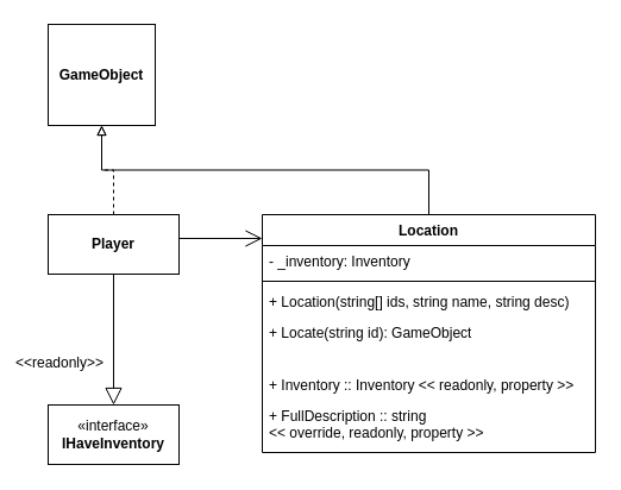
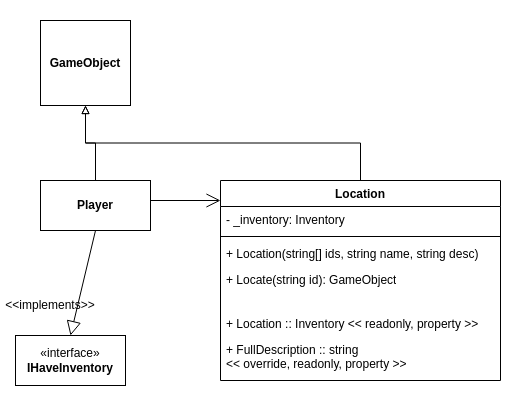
- <mxCell id="9" style="edgeStyle=orthogonalEdgeStyle;rounded=0;orthogonalLoop=1;jettySize=auto;html=1;exitX=0.5;exitY=0;exitDx=0;exitDy=0;entryX=0.5;entryY=1;entryDx=0;entryDy=0;endArrow=block;endFill=0;dashed=1;" edge="1" parent="1" source="10" target="11"><mxGeometry relative="1" as="geometry" /></mxCell>
+ <mxCell id="9" style="edgeStyle=orthogonalEdgeStyle;rounded=0;orthogonalLoop=1;jettySize=auto;html=1;exitX=0.5;exitY=0;exitDx=0;exitDy=0;entryX=0.5;entryY=1;entryDx=0;entryDy=0;endArrow=block;endFill=0;" edge="1" parent="1" source="10" target="11"><mxGeometry relative="1" as="geometry" /></mxCell>
- <mxCell id="15" value="&amp;lt;&amp;lt;readonly&amp;gt;&amp;gt;" style="text;html=1;strokeColor=none;fillColor=none;align=center;verticalAlign=middle;whiteSpace=wrap;rounded=0;" vertex="1" parent="1"><mxGeometry x="20" y="290" width="60" height="30" as="geometry" /></mxCell>
+ <mxCell id="15" value="&amp;lt;&amp;lt;implements&amp;gt;&amp;gt;" style="text;html=1;strokeColor=none;fillColor=none;align=center;verticalAlign=middle;whiteSpace=wrap;rounded=0;" vertex="1" parent="1"><mxGeometry x="20" y="290" width="60" height="30" as="geometry" /></mxCell>
- <mxCell id="7" value="+ Inventory :: Inventory &amp;lt;&amp;lt; readonly, property &amp;gt;&amp;gt;" style="text;strokeColor=none;fillColor=none;align=left;verticalAlign=top;spacingLeft=4;spacingRight=4;overflow=hidden;rotatable=0;points=[[0,0.5],[1,0.5]];portConstraint=eastwest;whiteSpace=wrap;html=1;" vertex="1" parent="2"><mxGeometry y="130" width="280" height="26" as="geometry" /></mxCell>
+ <mxCell id="7" value="+ Location :: Inventory &amp;lt;&amp;lt; readonly, property &amp;gt;&amp;gt;" style="text;strokeColor=none;fillColor=none;align=left;verticalAlign=top;spacingLeft=4;spacingRight=4;overflow=hidden;rotatable=0;points=[[0,0.5],[1,0.5]];portConstraint=eastwest;whiteSpace=wrap;html=1;" vertex="1" parent="2"><mxGeometry y="130" width="280" height="26" as="geometry" /></mxCell>
- <mxCell id="12" value="«interface»&lt;br&gt;&lt;b&gt;IHaveInventory&lt;/b&gt;" style="html=1;whiteSpace=wrap;" vertex="1" parent="1"><mxGeometry x="40" y="340" width="110" height="50" as="geometry" /></mxCell>
+ <mxCell id="12" value="«interface»&lt;br&gt;&lt;b&gt;IHaveInventory&lt;/b&gt;" style="html=1;whiteSpace=wrap;" vertex="1" parent="1"><mxGeometry x="15" y="335" width="110" height="50" as="geometry" /></mxCell>
